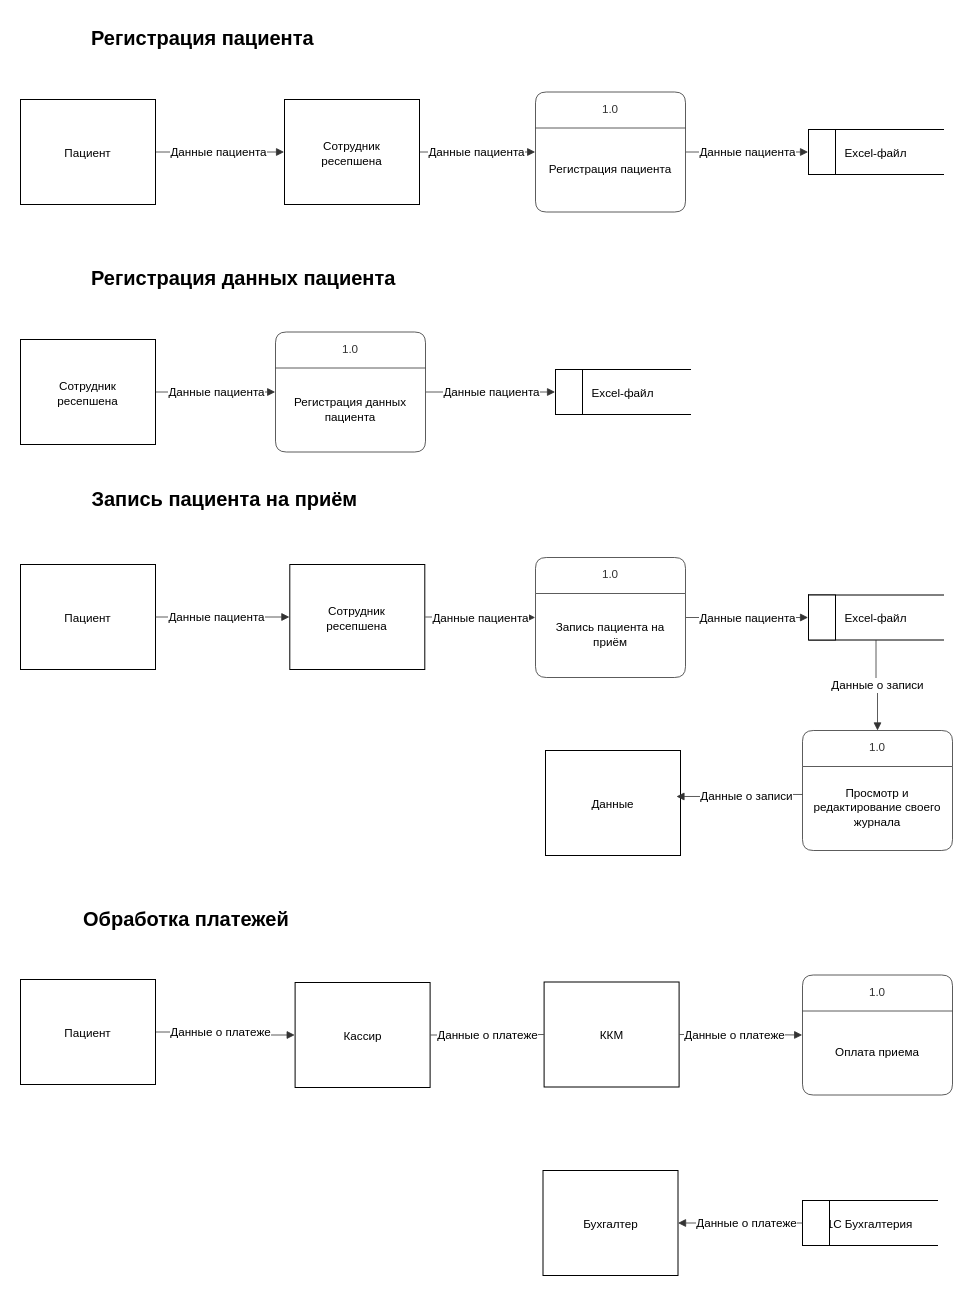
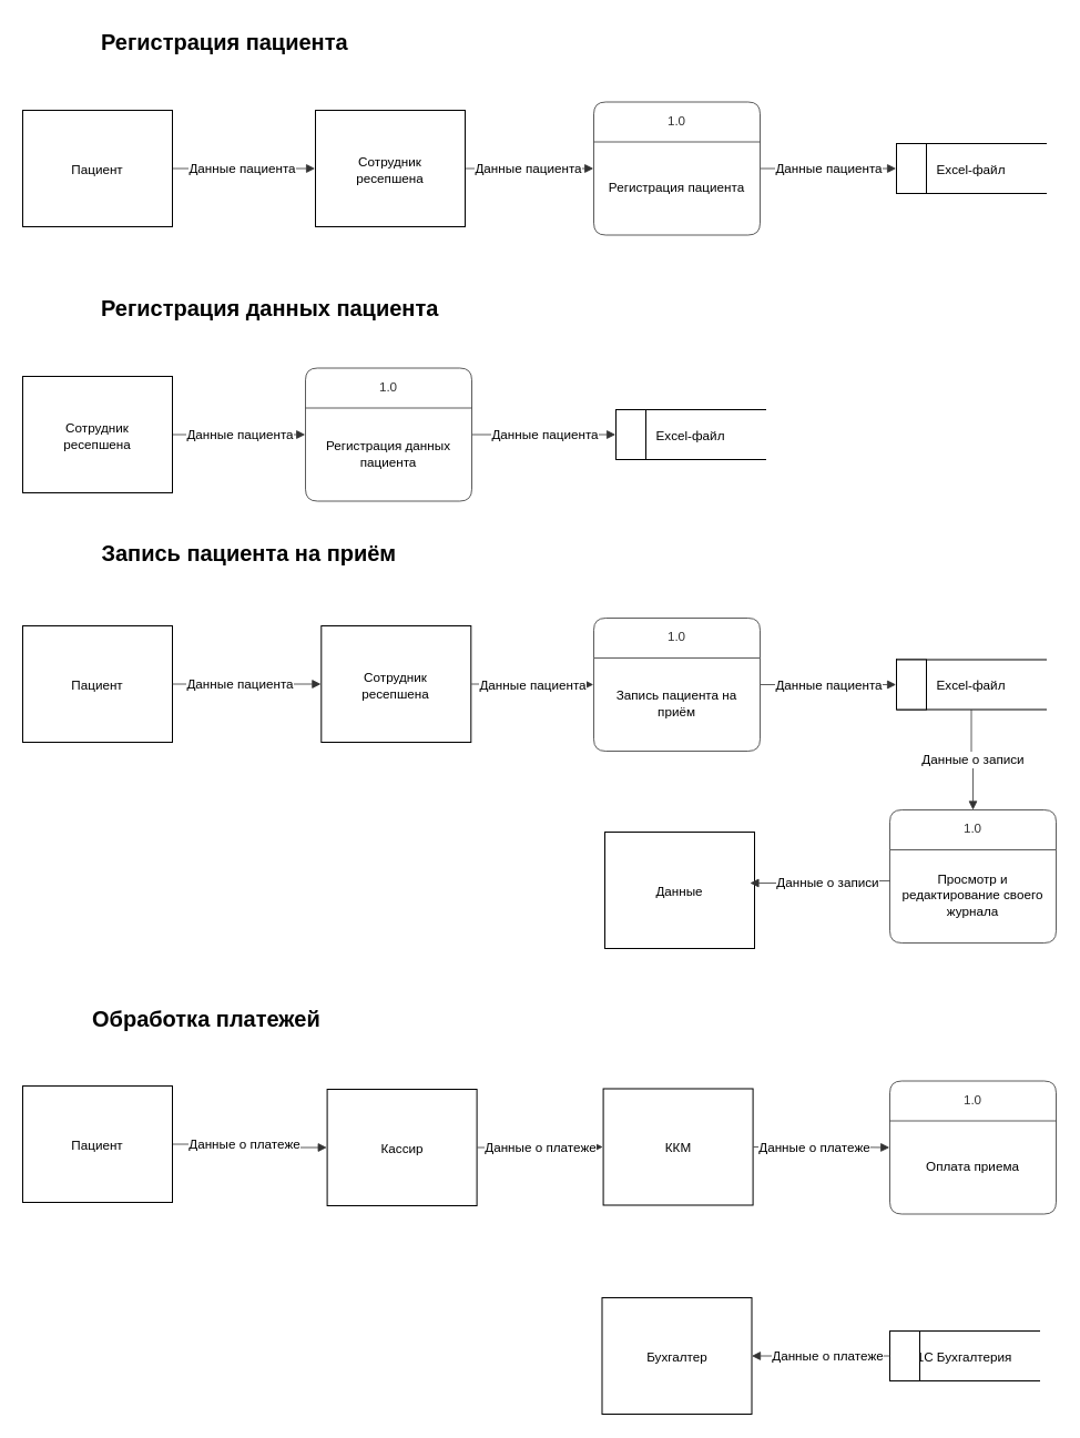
- <mxCell id="21" value="" style="html=1;jettySize=18;whiteSpace=wrap;fontSize=13;strokeColor=#333333;strokeOpacity=100;strokeWidth=0.8;rounded=1;arcSize=0;edgeStyle=orthogonalEdgeStyle;startArrow=none;endArrow=none;endFill=1;exitX=1.003;exitY=0.5;exitPerimeter=0;entryX=-0.003;entryY=0.5;entryPerimeter=0;lucidId=wCoTl3jKB1mL;" edge="1" parent="1" source="20" target="31"><mxGeometry width="100" height="100" relative="1" as="geometry"><Array as="points" /></mxGeometry></mxCell>
+ <mxCell id="21" value="" style="html=1;jettySize=18;whiteSpace=wrap;fontSize=13;strokeColor=#333333;strokeOpacity=100;strokeWidth=0.8;rounded=1;arcSize=0;edgeStyle=orthogonalEdgeStyle;startArrow=none;endArrow=block;endFill=1;exitX=1.003;exitY=0.5;exitPerimeter=0;entryX=-0.003;entryY=0.5;entryPerimeter=0;lucidId=wCoTl3jKB1mL;" edge="1" parent="1" source="20" target="31"><mxGeometry width="100" height="100" relative="1" as="geometry"><Array as="points" /></mxGeometry></mxCell>
